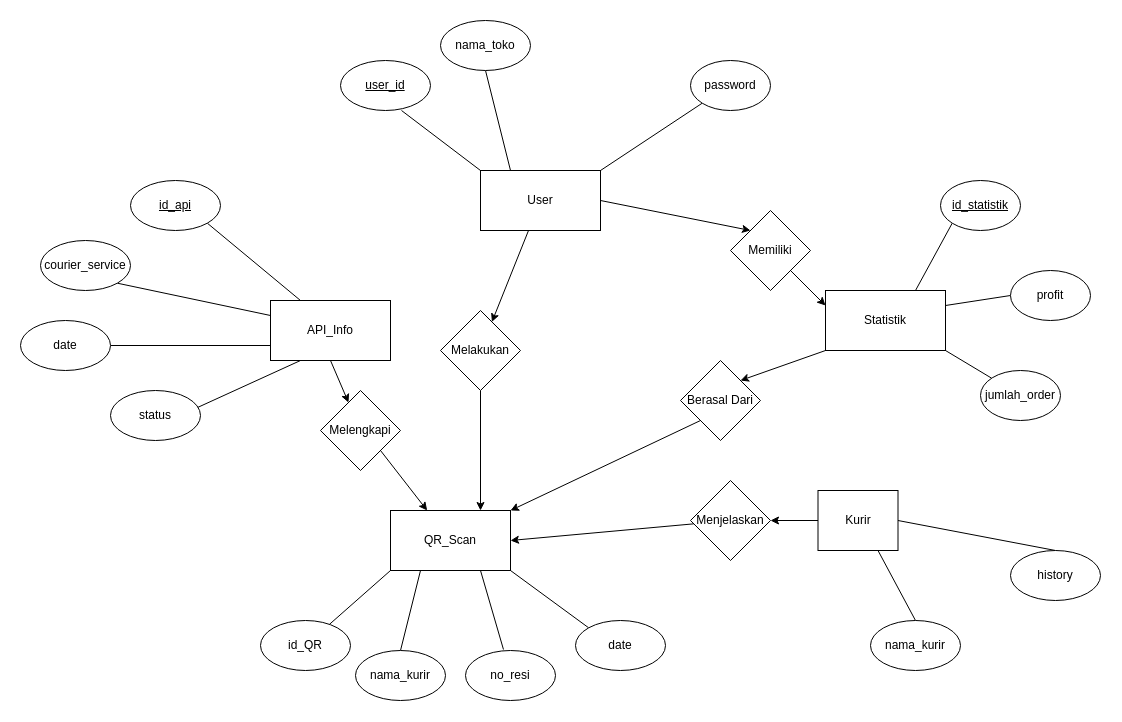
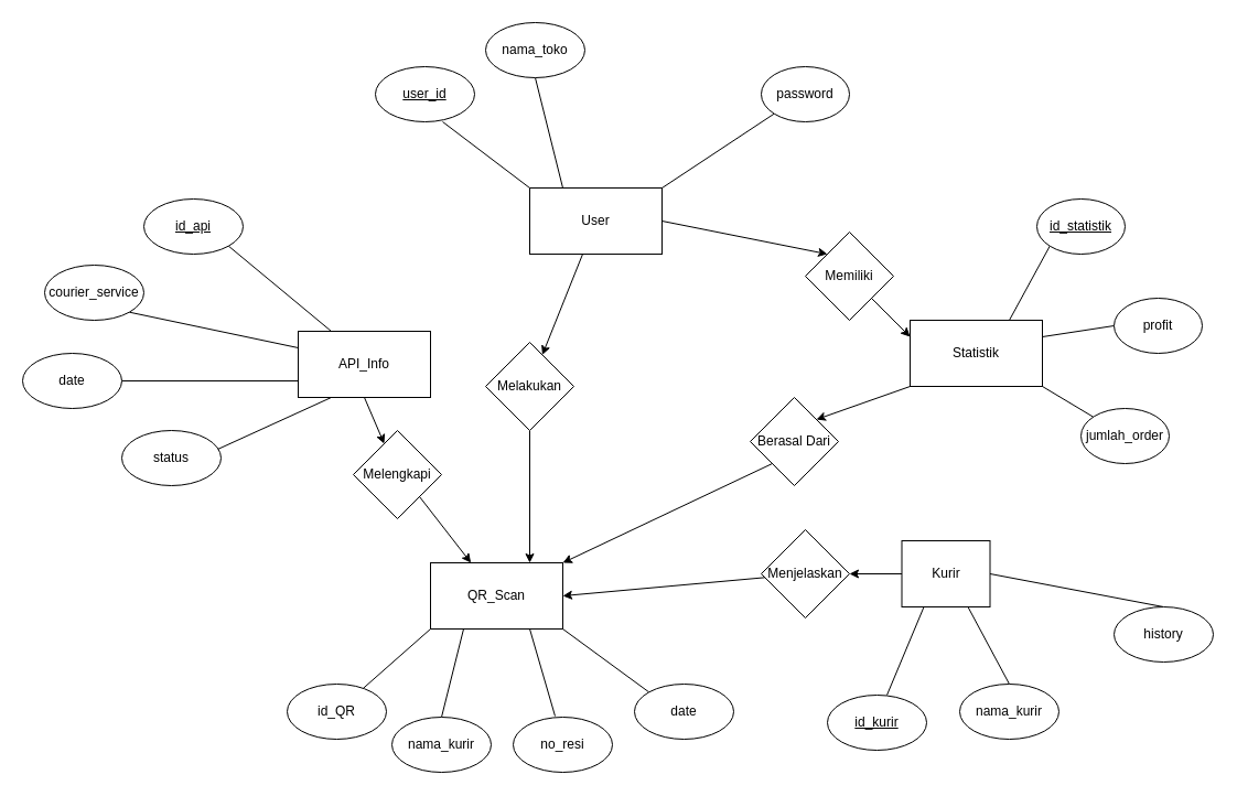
+ <mxCell id="8" style="edgeStyle=none;rounded=0;orthogonalLoop=1;jettySize=auto;html=1;exitX=0.25;exitY=1;exitDx=0;exitDy=0;entryX=0.6;entryY=0;entryDx=0;entryDy=0;entryPerimeter=0;endArrow=none;endFill=0;" edge="1" parent="1" source="12" target="15"><mxGeometry relative="1" as="geometry" /></mxCell>
+ <mxCell id="15" value="&lt;u&gt;id_kurir&lt;/u&gt;" style="ellipse;whiteSpace=wrap;html=1;" vertex="1" parent="1"><mxGeometry x="750" y="630" width="90" height="50" as="geometry" /></mxCell>
